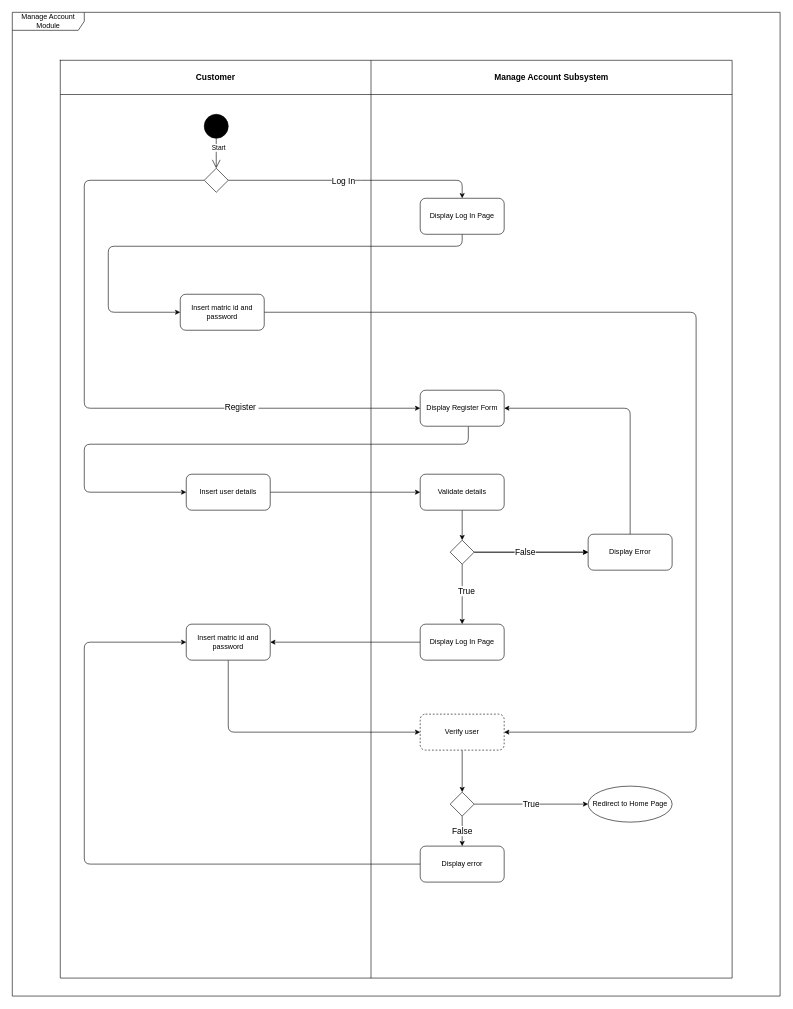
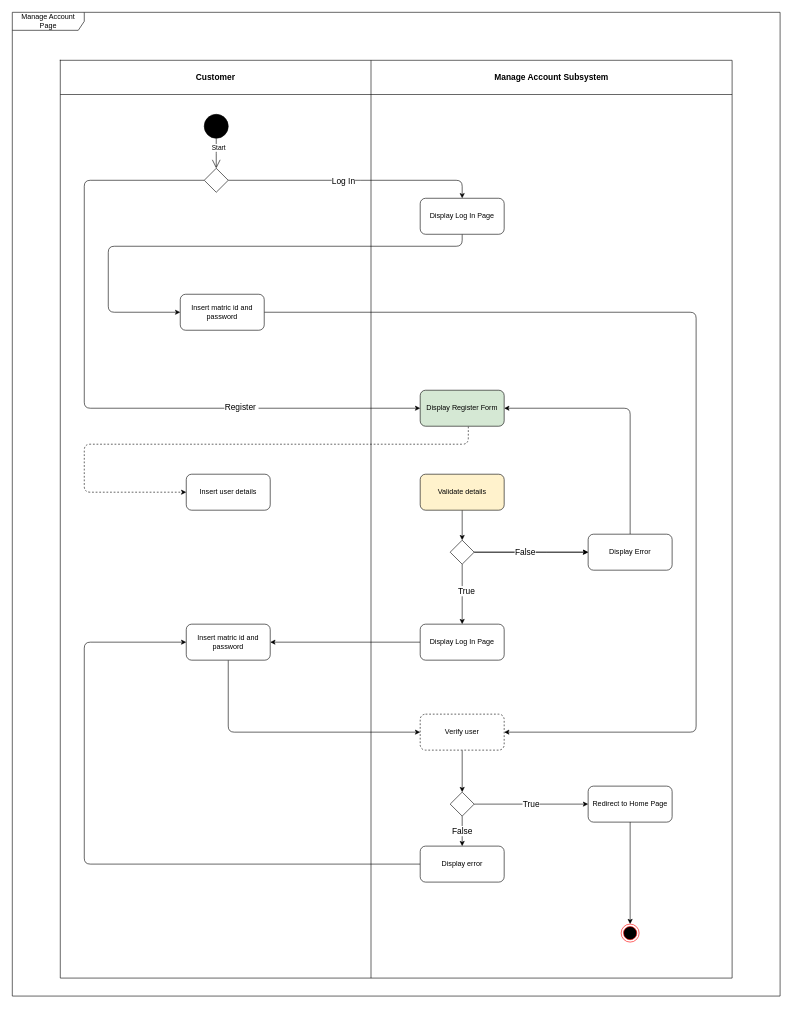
- <mxCell id="10" value="Manage Account Module" style="shape=umlFrame;whiteSpace=wrap;html=1;width=120;height=30;" parent="1" vertex="1"><mxGeometry x="20" y="20" width="1280" height="1640" as="geometry" /></mxCell>
+ <mxCell id="10" value="Manage Account Page" style="shape=umlFrame;whiteSpace=wrap;html=1;width=120;height=30;" parent="1" vertex="1"><mxGeometry x="20" y="20" width="1280" height="1640" as="geometry" /></mxCell>
- <mxCell id="21" value="Display Register Form" style="rounded=1;whiteSpace=wrap;html=1;" parent="1" vertex="1"><mxGeometry x="700" y="650" width="140" height="60" as="geometry" /></mxCell>
+ <mxCell id="21" value="Display Register Form" style="rounded=1;whiteSpace=wrap;html=1;fillColor=#d5e8d4;" parent="1" vertex="1"><mxGeometry x="700" y="650" width="140" height="60" as="geometry" /></mxCell>
- <mxCell id="20" style="edgeStyle=orthogonalEdgeStyle;html=1;exitX=0.573;exitY=1.01;exitDx=0;exitDy=0;entryX=0;entryY=0.5;entryDx=0;entryDy=0;elbow=vertical;exitPerimeter=0;" parent="1" source="21" target="27" edge="1"><mxGeometry relative="1" as="geometry"><Array as="points"><mxPoint x="780" y="740" /><mxPoint x="140" y="740" /><mxPoint x="140" y="820" /></Array></mxGeometry></mxCell>
+ <mxCell id="20" style="edgeStyle=orthogonalEdgeStyle;html=1;exitX=0.573;exitY=1.01;exitDx=0;exitDy=0;entryX=0;entryY=0.5;entryDx=0;entryDy=0;elbow=vertical;exitPerimeter=0;dashed=1;" parent="1" source="21" target="27" edge="1"><mxGeometry relative="1" as="geometry"><Array as="points"><mxPoint x="780" y="740" /><mxPoint x="140" y="740" /><mxPoint x="140" y="820" /></Array></mxGeometry></mxCell>
- <mxCell id="26" style="edgeStyle=orthogonalEdgeStyle;html=1;entryX=0;entryY=0.5;entryDx=0;entryDy=0;elbow=vertical;" parent="1" source="27" target="25" edge="1"><mxGeometry relative="1" as="geometry" /></mxCell>
- <mxCell id="25" value="Validate details" style="rounded=1;whiteSpace=wrap;html=1;" parent="1" vertex="1"><mxGeometry x="700" y="790" width="140" height="60" as="geometry" /></mxCell>
+ <mxCell id="25" value="Validate details" style="rounded=1;whiteSpace=wrap;html=1;fillColor=#fff2cc;" parent="1" vertex="1"><mxGeometry x="700" y="790" width="140" height="60" as="geometry" /></mxCell>
- <mxCell id="46" value="Redirect to Home Page" style="ellipse;whiteSpace=wrap;html=1;" parent="1" vertex="1"><mxGeometry x="980" y="1310" width="140" height="60" as="geometry" /></mxCell>
+ <mxCell id="46" value="Redirect to Home Page" style="rounded=1;whiteSpace=wrap;html=1;" parent="1" vertex="1"><mxGeometry x="980" y="1310" width="140" height="60" as="geometry" /></mxCell>
+ <mxCell id="45" style="edgeStyle=orthogonalEdgeStyle;html=1;entryX=0.5;entryY=0;entryDx=0;entryDy=0;fontSize=14;elbow=vertical;" parent="1" source="46" target="49" edge="1"><mxGeometry relative="1" as="geometry" /></mxCell>
+ <mxCell id="49" value="Ee" style="ellipse;html=1;shape=endState;fillColor=#000000;strokeColor=#ff0000;fontSize=14;" parent="1" vertex="1"><mxGeometry x="1035" y="1540" width="30" height="30" as="geometry" /></mxCell>
